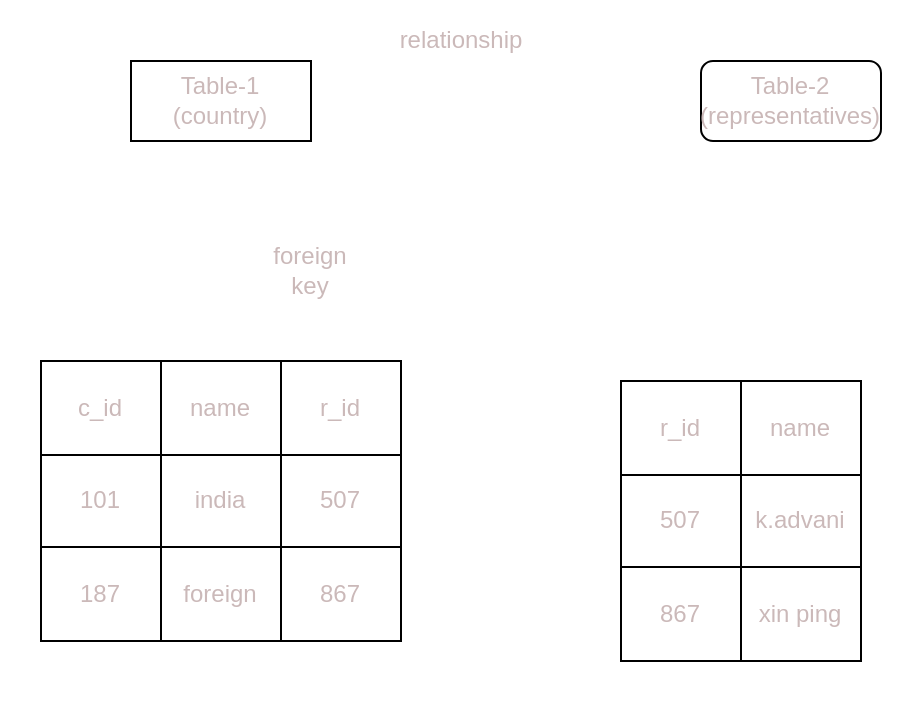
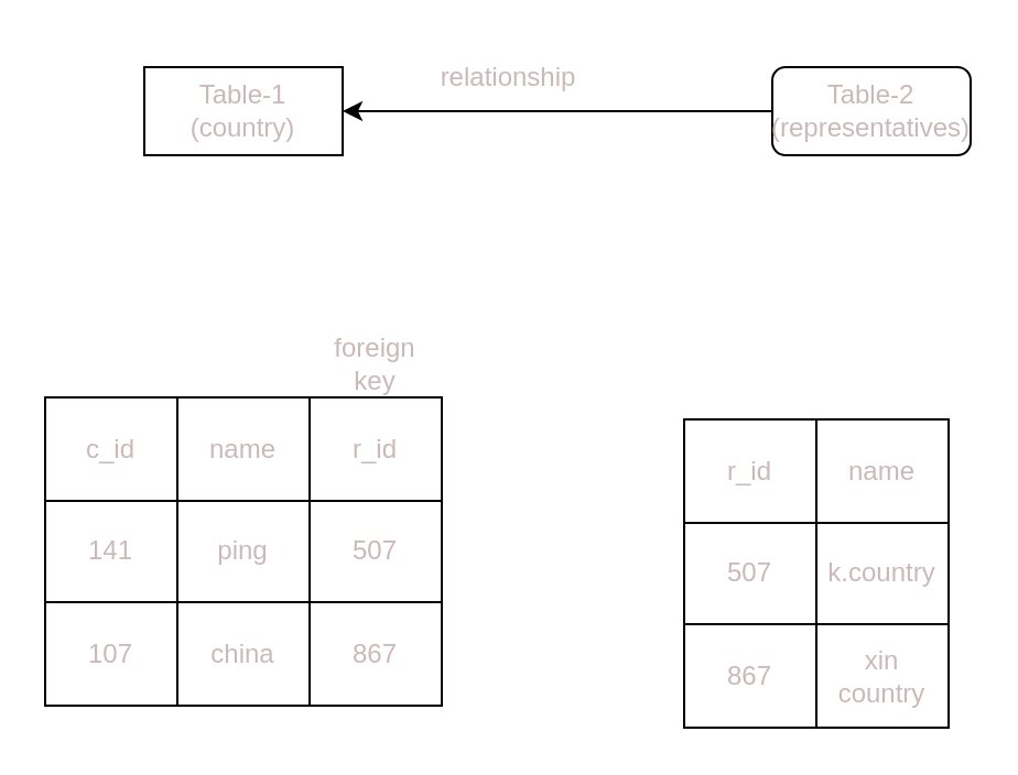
- <mxCell id="30" value="relationship" style="text;html=1;align=center;verticalAlign=middle;resizable=0;points=[];autosize=1;strokeColor=none;fillColor=none;fontColor=#cbb9b9;" vertex="1" parent="1"><mxGeometry x="190" y="5" width="80" height="30" as="geometry" /></mxCell>
+ <mxCell id="30" value="relationship" style="text;html=1;align=center;verticalAlign=middle;resizable=0;points=[];autosize=1;strokeColor=none;fillColor=none;fontColor=#cbb9b9;" vertex="1" parent="1"><mxGeometry x="190" y="20" width="80" height="30" as="geometry" /></mxCell>
+ <mxCell id="28" style="edgeStyle=none;html=1;entryX=1;entryY=0.5;entryDx=0;entryDy=0;fontColor=#cbb9b9;" edge="1" parent="1" source="29" target="27"><mxGeometry relative="1" as="geometry" /></mxCell>
- <mxCell id="26" value="foreign key" style="text;html=1;strokeColor=none;fillColor=none;align=center;verticalAlign=middle;whiteSpace=wrap;rounded=0;fontColor=#cbb9b9;" vertex="1" parent="1"><mxGeometry x="125" y="120" width="60" height="30" as="geometry" /></mxCell>
+ <mxCell id="26" value="foreign key" style="text;html=1;strokeColor=none;fillColor=none;align=center;verticalAlign=middle;whiteSpace=wrap;rounded=0;fontColor=#cbb9b9;" vertex="1" parent="1"><mxGeometry x="140" y="150" width="60" height="30" as="geometry" /></mxCell>
- <mxCell id="8" value="101" style="connectable=0;recursiveResize=0;strokeColor=inherit;fillColor=none;align=center;whiteSpace=wrap;html=1;fontColor=#cbb9b9;" vertex="1" parent="7"><mxGeometry width="60" height="46" as="geometry"><mxRectangle width="60" height="46" as="alternateBounds" /></mxGeometry></mxCell>
+ <mxCell id="8" value="141" style="connectable=0;recursiveResize=0;strokeColor=inherit;fillColor=none;align=center;whiteSpace=wrap;html=1;fontColor=#cbb9b9;" vertex="1" parent="7"><mxGeometry width="60" height="46" as="geometry"><mxRectangle width="60" height="46" as="alternateBounds" /></mxGeometry></mxCell>
- <mxCell id="9" value="india" style="connectable=0;recursiveResize=0;strokeColor=inherit;fillColor=none;align=center;whiteSpace=wrap;html=1;fontColor=#cbb9b9;" vertex="1" parent="7"><mxGeometry x="60" width="60" height="46" as="geometry"><mxRectangle width="60" height="46" as="alternateBounds" /></mxGeometry></mxCell>
+ <mxCell id="9" value="ping" style="connectable=0;recursiveResize=0;strokeColor=inherit;fillColor=none;align=center;whiteSpace=wrap;html=1;fontColor=#cbb9b9;" vertex="1" parent="7"><mxGeometry x="60" width="60" height="46" as="geometry"><mxRectangle width="60" height="46" as="alternateBounds" /></mxGeometry></mxCell>
- <mxCell id="21" value="k.advani" style="connectable=0;recursiveResize=0;strokeColor=inherit;fillColor=none;align=center;whiteSpace=wrap;html=1;fontColor=#cbb9b9;" vertex="1" parent="19"><mxGeometry x="60" width="60" height="46" as="geometry"><mxRectangle width="60" height="46" as="alternateBounds" /></mxGeometry></mxCell>
+ <mxCell id="21" value="k.country" style="connectable=0;recursiveResize=0;strokeColor=inherit;fillColor=none;align=center;whiteSpace=wrap;html=1;fontColor=#cbb9b9;" vertex="1" parent="19"><mxGeometry x="60" width="60" height="46" as="geometry"><mxRectangle width="60" height="46" as="alternateBounds" /></mxGeometry></mxCell>
- <mxCell id="12" value="187" style="connectable=0;recursiveResize=0;strokeColor=inherit;fillColor=none;align=center;whiteSpace=wrap;html=1;fontColor=#cbb9b9;" vertex="1" parent="11"><mxGeometry width="60" height="47" as="geometry"><mxRectangle width="60" height="47" as="alternateBounds" /></mxGeometry></mxCell>
+ <mxCell id="12" value="107" style="connectable=0;recursiveResize=0;strokeColor=inherit;fillColor=none;align=center;whiteSpace=wrap;html=1;fontColor=#cbb9b9;" vertex="1" parent="11"><mxGeometry width="60" height="47" as="geometry"><mxRectangle width="60" height="47" as="alternateBounds" /></mxGeometry></mxCell>
- <mxCell id="13" value="foreign" style="connectable=0;recursiveResize=0;strokeColor=inherit;fillColor=none;align=center;whiteSpace=wrap;html=1;fontColor=#cbb9b9;" vertex="1" parent="11"><mxGeometry x="60" width="60" height="47" as="geometry"><mxRectangle width="60" height="47" as="alternateBounds" /></mxGeometry></mxCell>
+ <mxCell id="13" value="china" style="connectable=0;recursiveResize=0;strokeColor=inherit;fillColor=none;align=center;whiteSpace=wrap;html=1;fontColor=#cbb9b9;" vertex="1" parent="11"><mxGeometry x="60" width="60" height="47" as="geometry"><mxRectangle width="60" height="47" as="alternateBounds" /></mxGeometry></mxCell>
- <mxCell id="24" value="xin ping" style="connectable=0;recursiveResize=0;strokeColor=inherit;fillColor=none;align=center;whiteSpace=wrap;html=1;fontColor=#cbb9b9;" vertex="1" parent="22"><mxGeometry x="60" width="60" height="47" as="geometry"><mxRectangle width="60" height="47" as="alternateBounds" /></mxGeometry></mxCell>
+ <mxCell id="24" value="xin country" style="connectable=0;recursiveResize=0;strokeColor=inherit;fillColor=none;align=center;whiteSpace=wrap;html=1;fontColor=#cbb9b9;" vertex="1" parent="22"><mxGeometry x="60" width="60" height="47" as="geometry"><mxRectangle width="60" height="47" as="alternateBounds" /></mxGeometry></mxCell>
